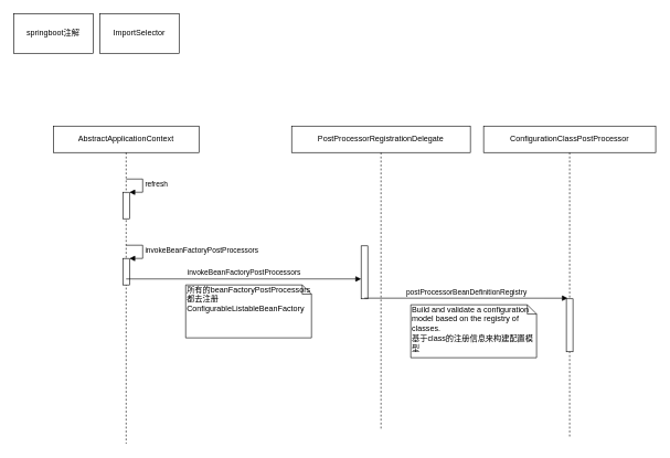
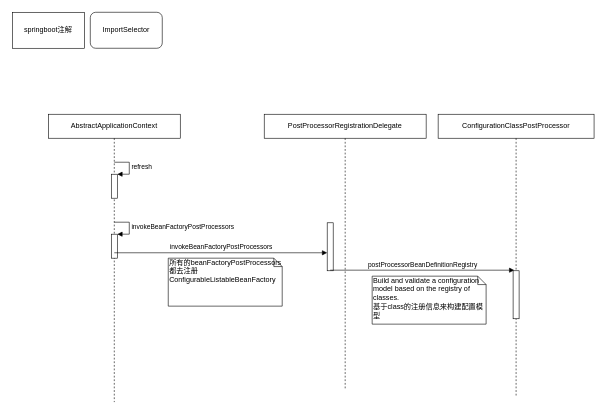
- <mxCell id="9" value="ImportSelector" style="rounded=0;whiteSpace=wrap;html=1;" vertex="1" parent="1"><mxGeometry x="150" y="20" width="120" height="60" as="geometry" /></mxCell>
+ <mxCell id="9" value="ImportSelector" style="whiteSpace=wrap;html=1;rounded=1;" vertex="1" parent="1"><mxGeometry x="150" y="20" width="120" height="60" as="geometry" /></mxCell>
